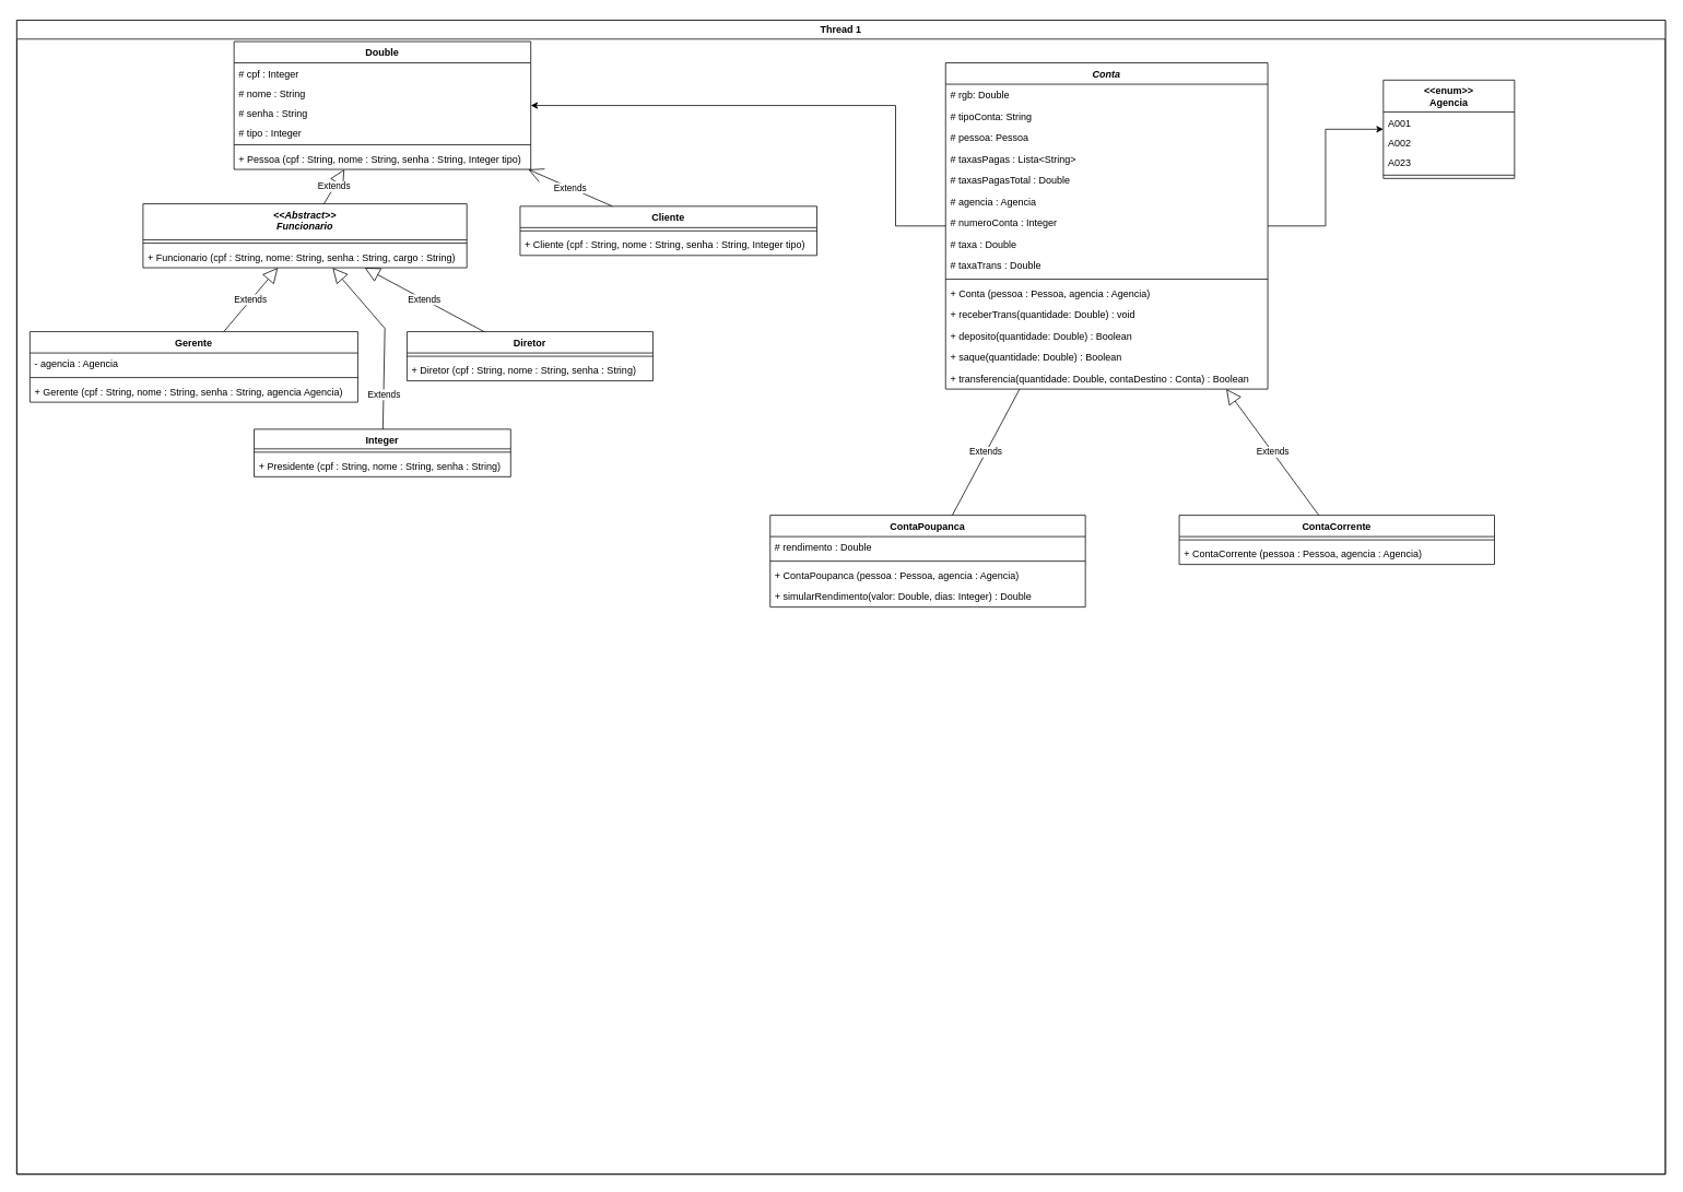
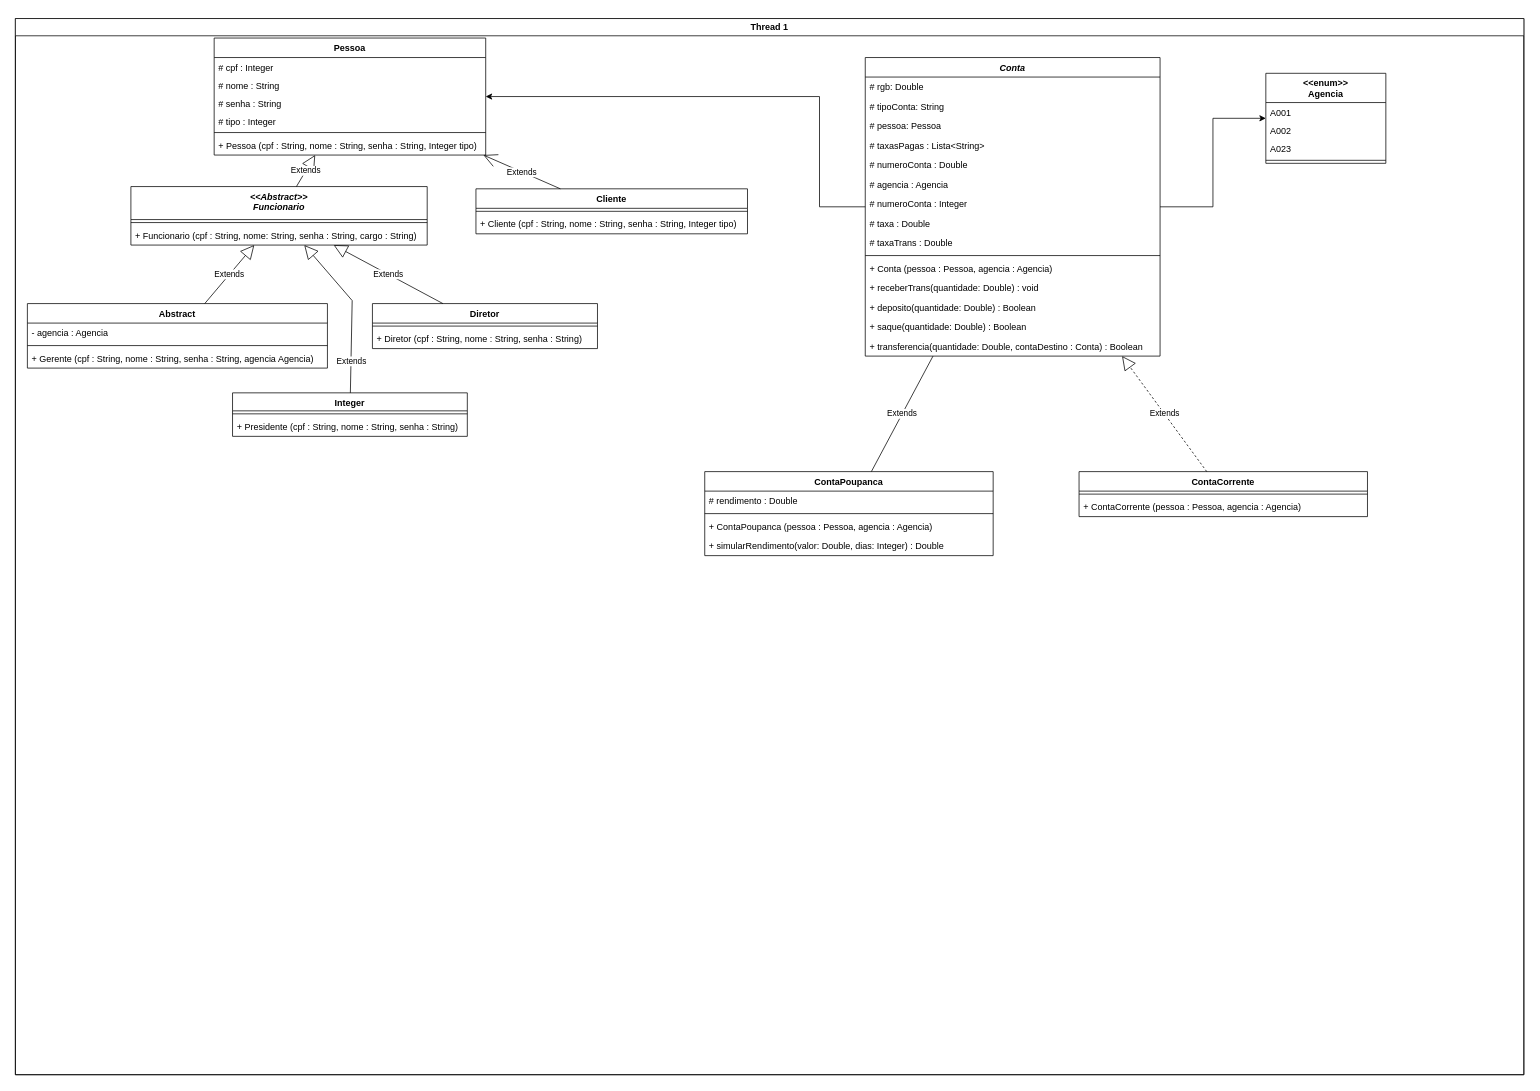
- <mxCell id="20" value="Double" style="swimlane;fontStyle=1;align=center;verticalAlign=top;childLayout=stackLayout;horizontal=1;startSize=26;horizontalStack=0;resizeParent=1;resizeParentMax=0;resizeLast=0;collapsible=1;marginBottom=0;" parent="19" vertex="1"><mxGeometry x="265" y="26" width="362" height="156" as="geometry" /></mxCell>
+ <mxCell id="20" value="Pessoa" style="swimlane;fontStyle=1;align=center;verticalAlign=top;childLayout=stackLayout;horizontal=1;startSize=26;horizontalStack=0;resizeParent=1;resizeParentMax=0;resizeLast=0;collapsible=1;marginBottom=0;" parent="19" vertex="1"><mxGeometry x="265" y="26" width="362" height="156" as="geometry" /></mxCell>
- <mxCell id="8" value="# taxasPagasTotal : Double" style="text;strokeColor=none;fillColor=none;align=left;verticalAlign=top;spacingLeft=4;spacingRight=4;overflow=hidden;rotatable=0;points=[[0,0.5],[1,0.5]];portConstraint=eastwest;" vertex="1" parent="3"><mxGeometry y="130" width="393" height="26" as="geometry" /></mxCell>
+ <mxCell id="8" value="# numeroConta : Double" style="text;strokeColor=none;fillColor=none;align=left;verticalAlign=top;spacingLeft=4;spacingRight=4;overflow=hidden;rotatable=0;points=[[0,0.5],[1,0.5]];portConstraint=eastwest;" vertex="1" parent="3"><mxGeometry y="130" width="393" height="26" as="geometry" /></mxCell>
- <mxCell id="27" value="Gerente" style="swimlane;fontStyle=1;align=center;verticalAlign=top;childLayout=stackLayout;horizontal=1;startSize=26;horizontalStack=0;resizeParent=1;resizeParentMax=0;resizeLast=0;collapsible=1;marginBottom=0;" parent="19" vertex="1"><mxGeometry x="16" y="380" width="400" height="86" as="geometry" /></mxCell>
+ <mxCell id="27" value="Abstract" style="swimlane;fontStyle=1;align=center;verticalAlign=top;childLayout=stackLayout;horizontal=1;startSize=26;horizontalStack=0;resizeParent=1;resizeParentMax=0;resizeLast=0;collapsible=1;marginBottom=0;" parent="19" vertex="1"><mxGeometry x="16" y="380" width="400" height="86" as="geometry" /></mxCell>
- <mxCell id="63" value="Extends" style="endArrow=block;endSize=16;endFill=0;html=1;rounded=0;" parent="1" source="51" target="3" edge="1"><mxGeometry width="160" relative="1" as="geometry"><mxPoint x="1476" y="458" as="sourcePoint" /><mxPoint x="1664" y="353" as="targetPoint" /></mxGeometry></mxCell>
+ <mxCell id="63" value="Extends" style="endArrow=block;endSize=16;endFill=0;html=1;rounded=0;dashed=1;" parent="1" source="51" target="3" edge="1"><mxGeometry width="160" relative="1" as="geometry"><mxPoint x="1476" y="458" as="sourcePoint" /><mxPoint x="1664" y="353" as="targetPoint" /></mxGeometry></mxCell>
